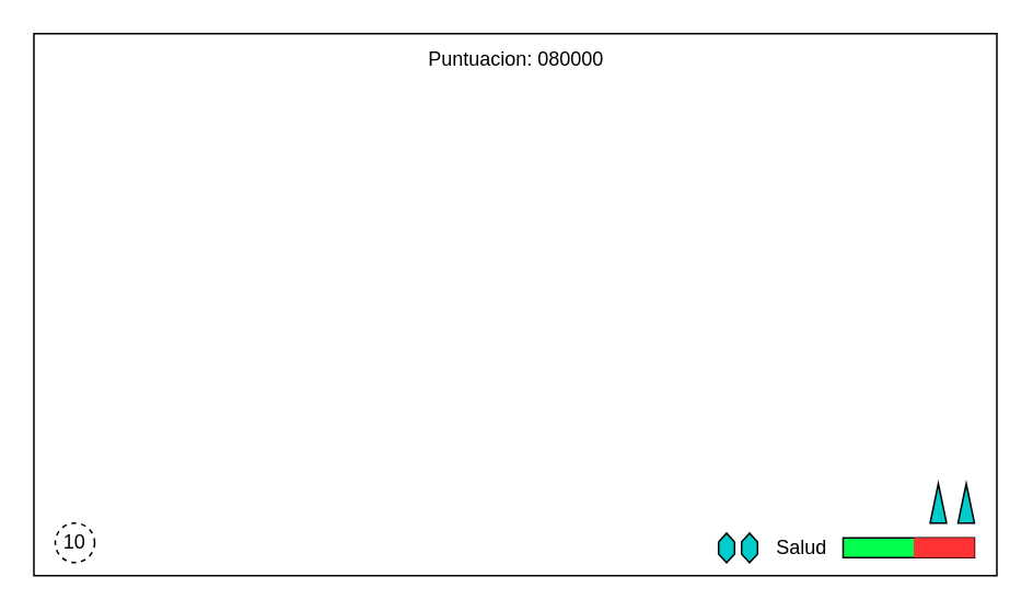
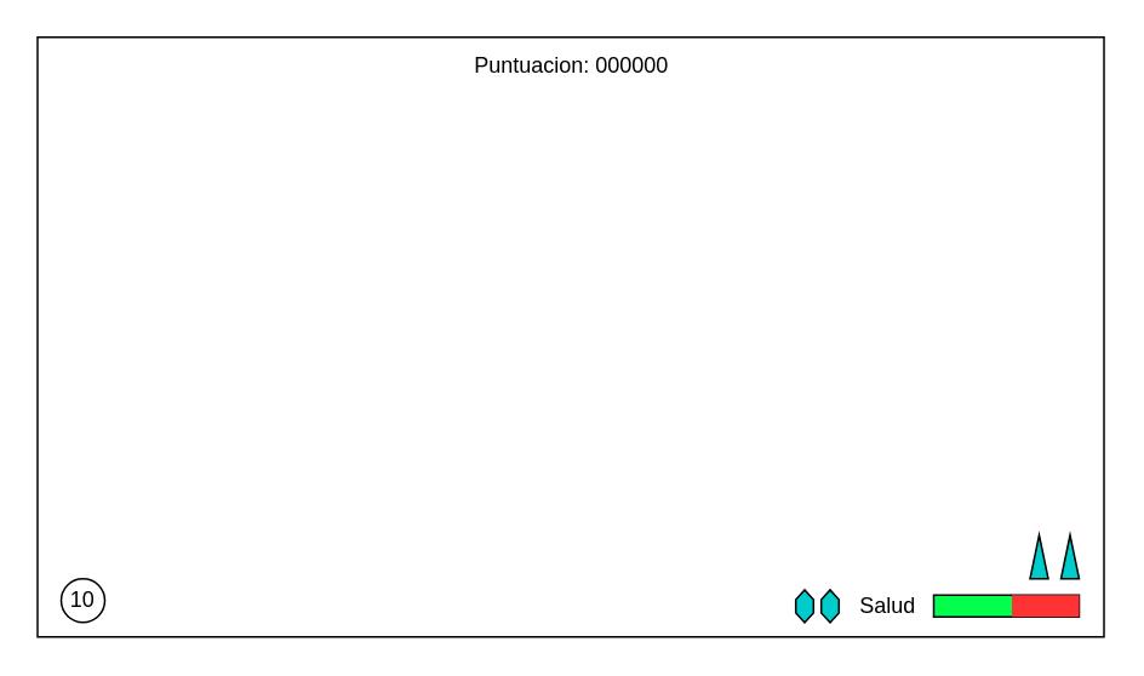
- <mxCell id="6" value="Puntuacion: 080000" style="text;html=1;strokeColor=none;fillColor=none;align=center;verticalAlign=middle;whiteSpace=wrap;rounded=0;" vertex="1" parent="1"><mxGeometry x="21" y="24" width="586" height="24" as="geometry" /></mxCell>
+ <mxCell id="6" value="Puntuacion: 000000" style="text;html=1;strokeColor=none;fillColor=none;align=center;verticalAlign=middle;whiteSpace=wrap;rounded=0;" vertex="1" parent="1"><mxGeometry x="21" y="24" width="586" height="24" as="geometry" /></mxCell>
- <mxCell id="7" value="10" style="ellipse;whiteSpace=wrap;html=1;aspect=fixed;fillColor=#FFFFFF;fillStyle=solid;dashed=1;" vertex="1" parent="1"><mxGeometry x="33" y="318" width="24" height="24" as="geometry" /></mxCell>
+ <mxCell id="7" value="10" style="ellipse;whiteSpace=wrap;html=1;aspect=fixed;fillColor=#FFFFFF;fillStyle=solid;" vertex="1" parent="1"><mxGeometry x="33" y="318" width="24" height="24" as="geometry" /></mxCell>
